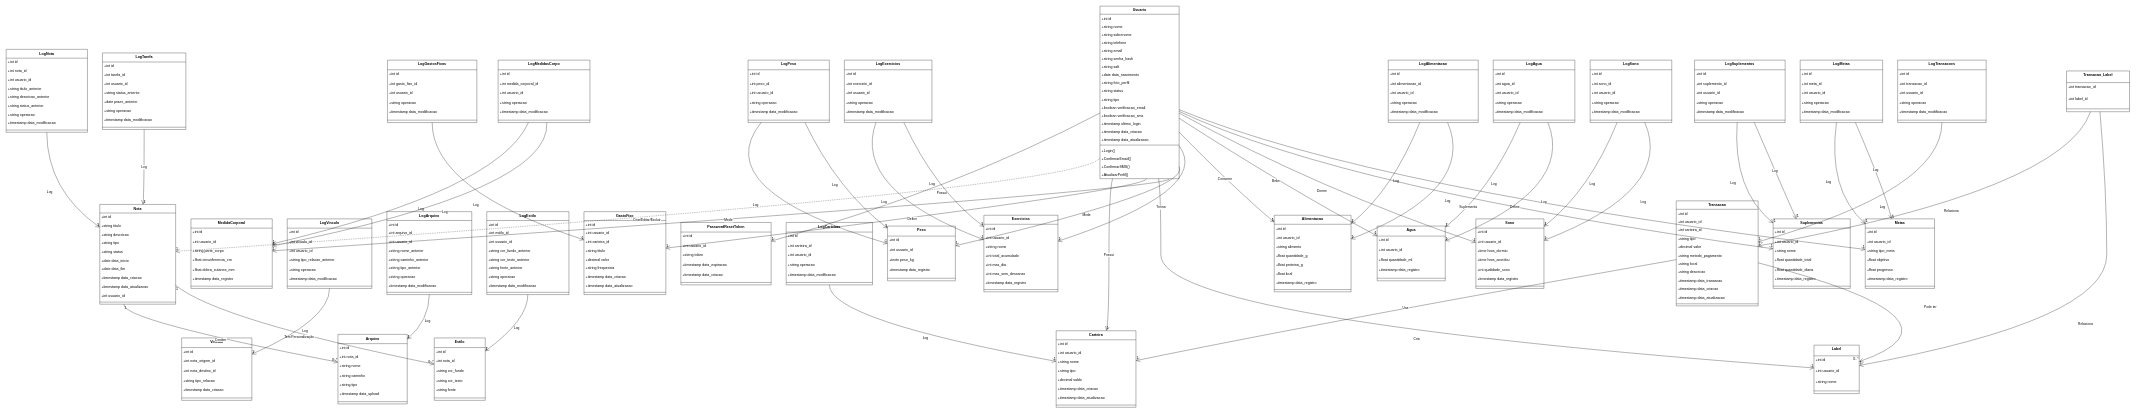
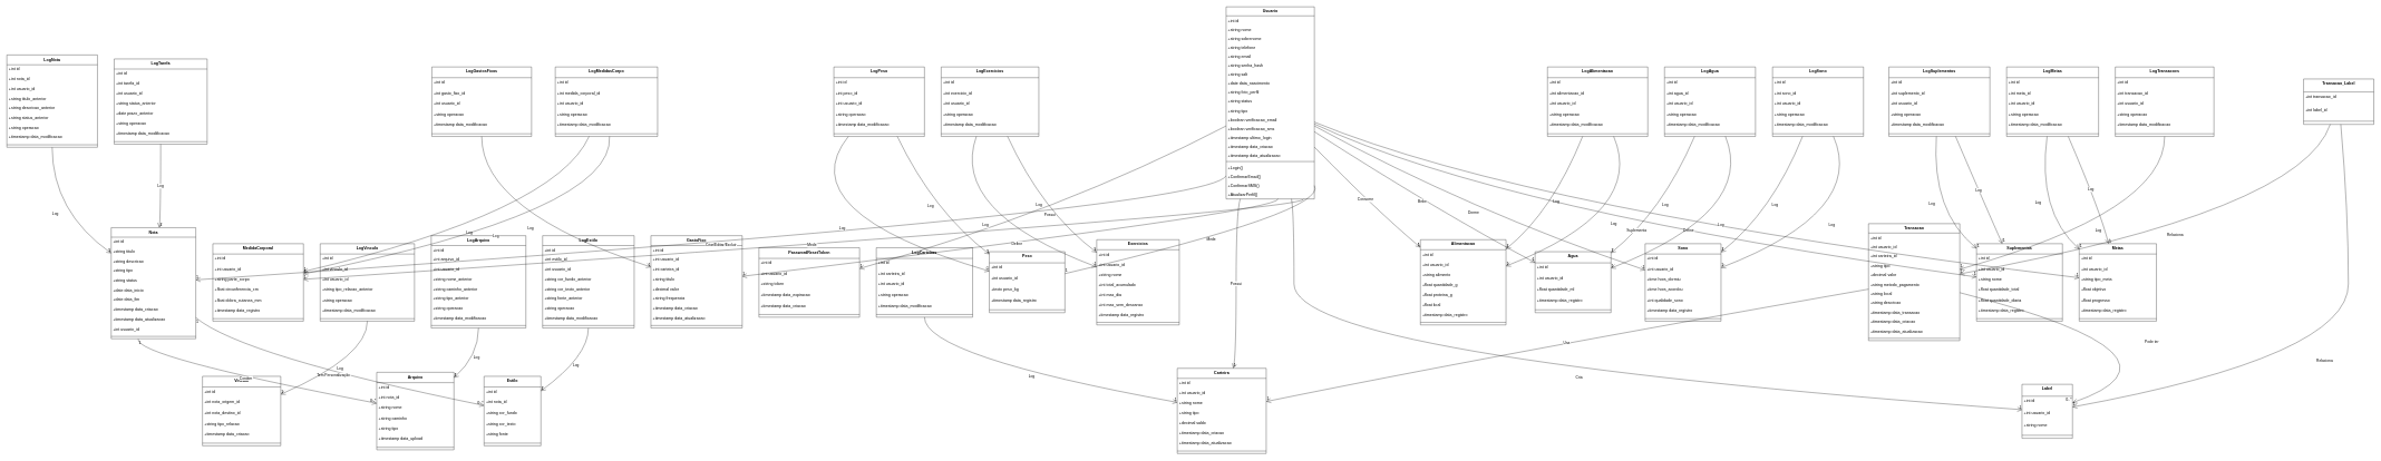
- <mxCell id="294" value="Criar/Editar/Excluir" style="curved=1;startArrow=none;endArrow=open;endSize=12;exitX=0;exitY=0.88;entryX=1;entryY=0.47;rounded=0;dashed=1;" edge="1" parent="1" source="2" target="31"><mxGeometry relative="1" as="geometry"><Array as="points"><mxPoint x="3602" y="633" /></Array></mxGeometry></mxCell>
+ <mxCell id="294" value="Criar/Editar/Excluir" style="curved=1;startArrow=none;endArrow=open;endSize=12;exitX=0;exitY=0.88;entryX=1;entryY=0.47;rounded=0;" edge="1" parent="1" source="2" target="31"><mxGeometry relative="1" as="geometry"><Array as="points"><mxPoint x="3602" y="633" /></Array></mxGeometry></mxCell>
- <mxCell id="352" value="Treina" style="curved=1;startArrow=none;endArrow=open;endSize=12;exitX=1;exitY=0.81;entryX=1;entryY=0.34;rounded=0;" edge="1" parent="1" source="2" target="188"><mxGeometry relative="1" as="geometry"><Array as="points"><mxPoint x="4040" y="633" /></Array></mxGeometry></mxCell>
- <mxCell id="353" value="1" style="edgeLabel;resizable=0;labelBackgroundColor=none;fontSize=12;align=left;verticalAlign=bottom;" vertex="1" parent="352"><mxGeometry x="1" relative="1" as="geometry" /></mxCell>
- <mxCell id="350" value="Mede" style="curved=1;startArrow=none;endArrow=open;endSize=12;exitX=1;exitY=0.93;entryX=1;entryY=0.36;rounded=0;" edge="1" parent="1" source="2" target="182"><mxGeometry relative="1" as="geometry"><Array as="points"><mxPoint x="3973" y="633" /></Array></mxGeometry></mxCell>
+ <mxCell id="350" value="Mede" style="curved=1;startArrow=none;endArrow=none;endSize=12;exitX=1;exitY=0.93;entryX=1;entryY=0.36;rounded=0;" edge="1" parent="1" source="2" target="182"><mxGeometry relative="1" as="geometry"><Array as="points"><mxPoint x="3973" y="633" /></Array></mxGeometry></mxCell>
